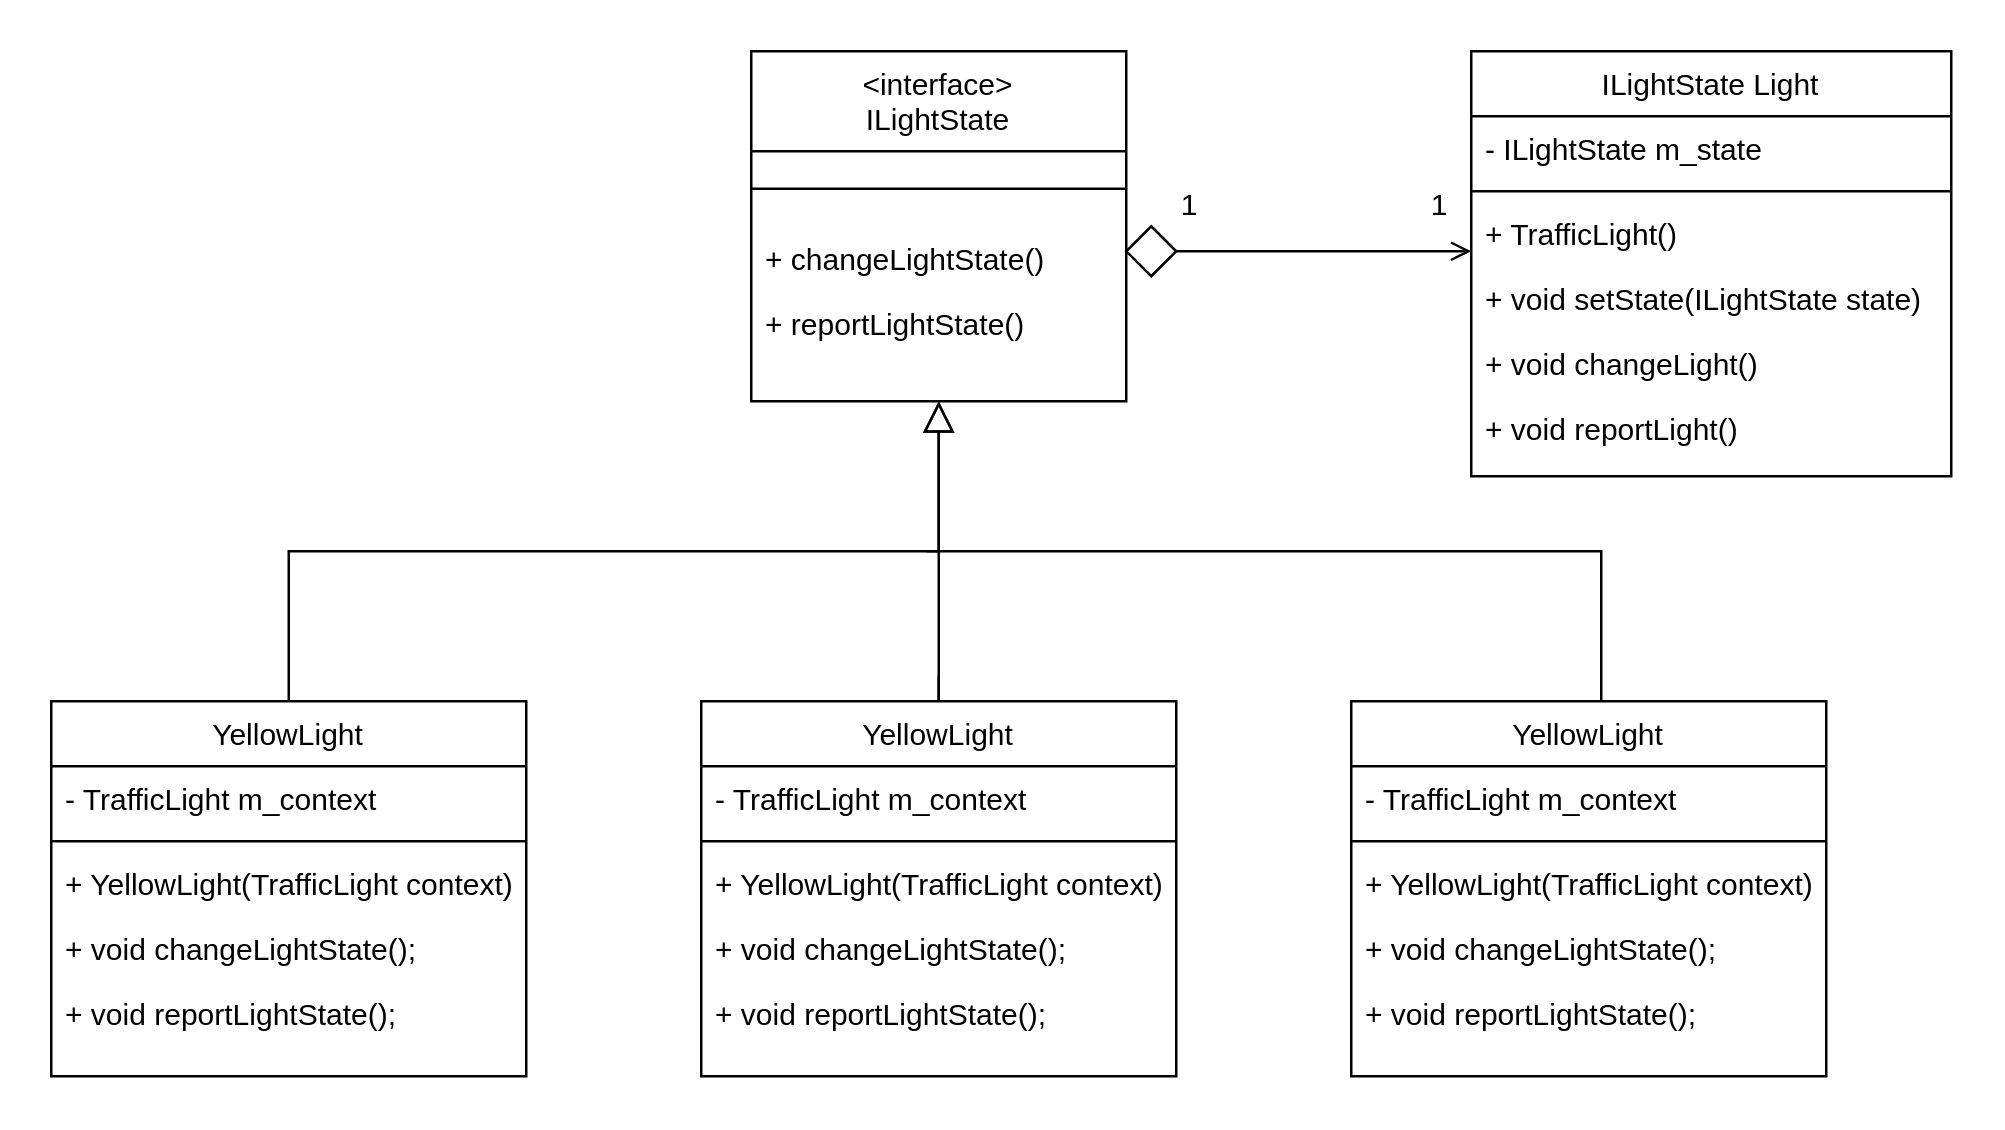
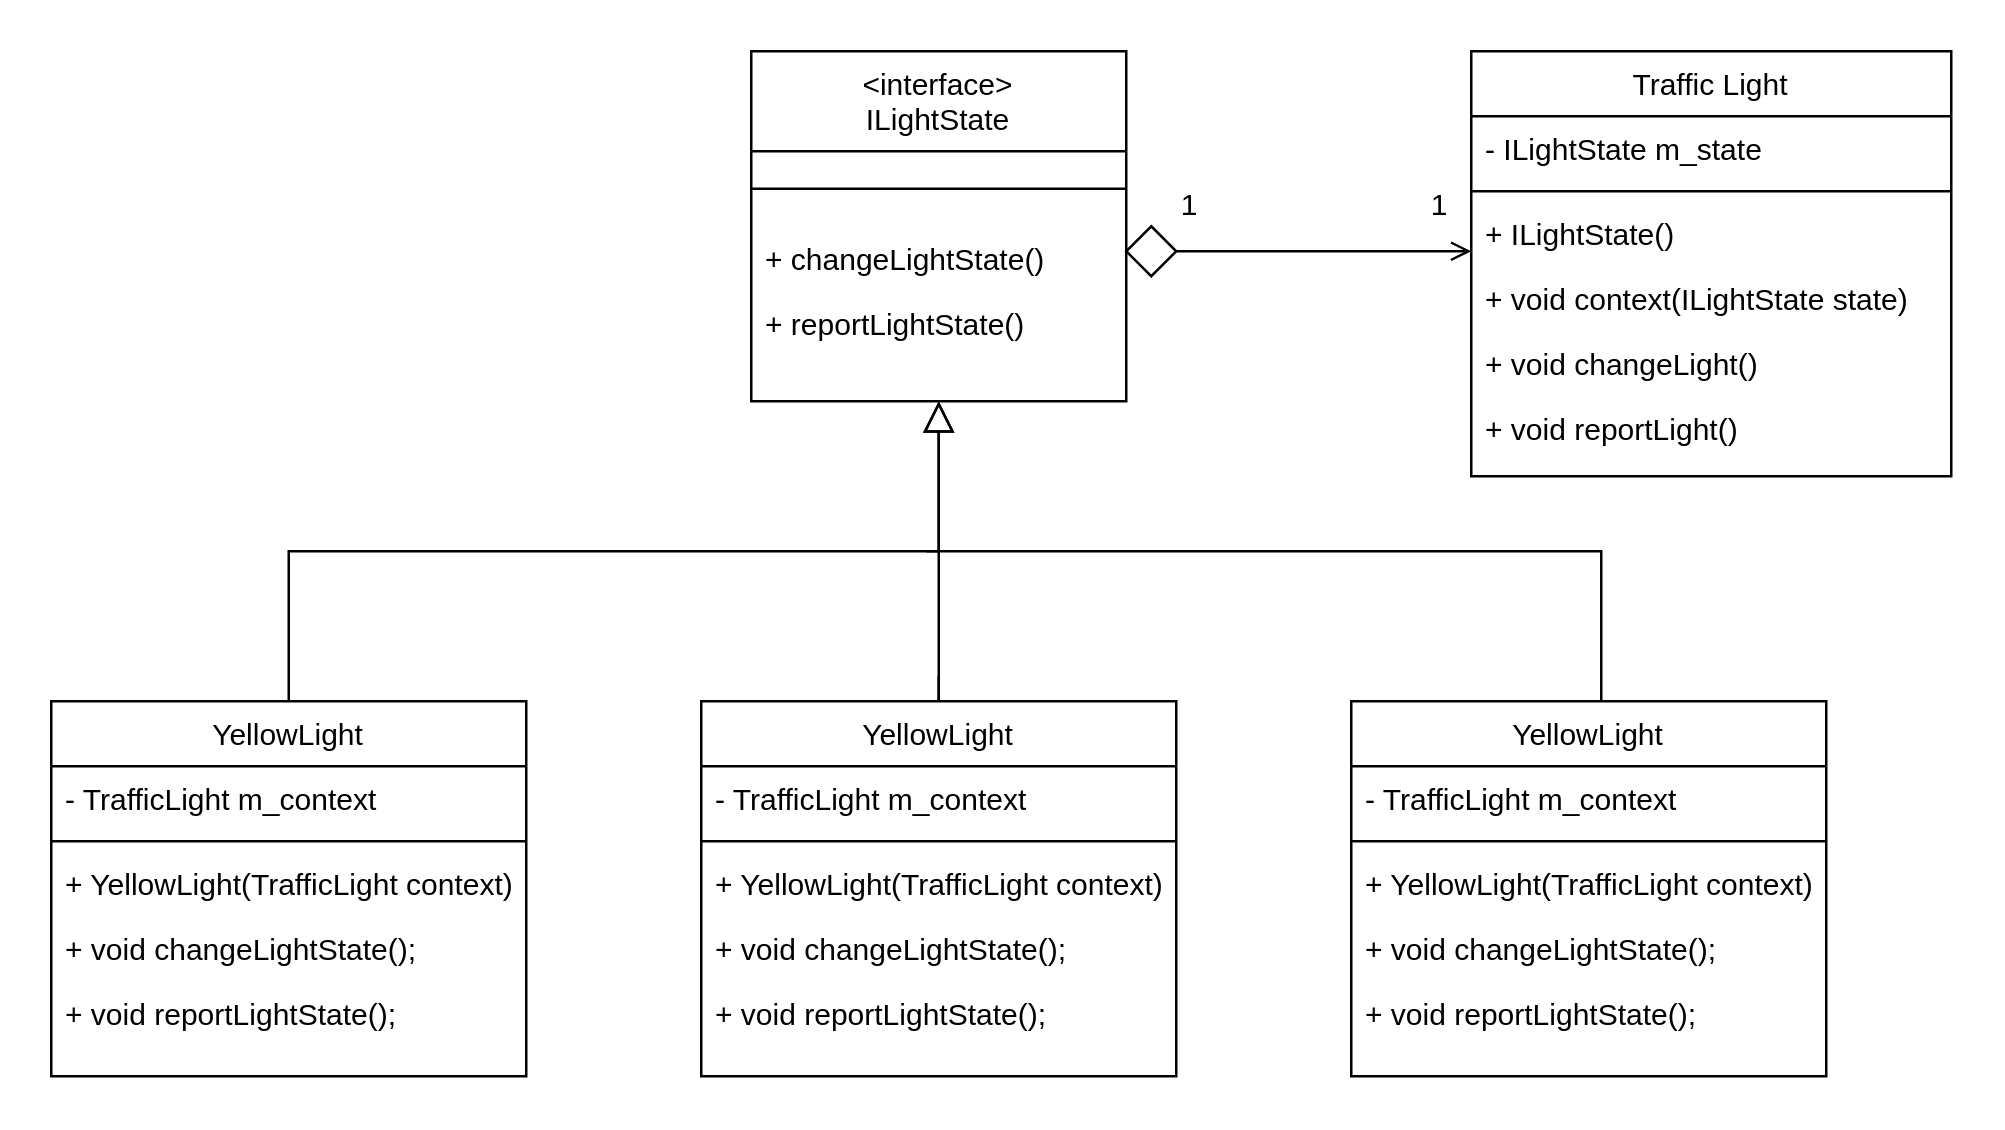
- <mxCell id="14" value="ILightState Light" style="swimlane;fontStyle=0;align=center;verticalAlign=top;childLayout=stackLayout;horizontal=1;startSize=26;horizontalStack=0;resizeParent=1;resizeLast=0;collapsible=1;marginBottom=0;rounded=0;shadow=0;strokeWidth=1;" parent="1" vertex="1"><mxGeometry x="588" y="20" width="192" height="170" as="geometry"><mxRectangle x="550" y="140" width="160" height="26" as="alternateBounds" /></mxGeometry></mxCell>
+ <mxCell id="14" value="Traffic Light" style="swimlane;fontStyle=0;align=center;verticalAlign=top;childLayout=stackLayout;horizontal=1;startSize=26;horizontalStack=0;resizeParent=1;resizeLast=0;collapsible=1;marginBottom=0;rounded=0;shadow=0;strokeWidth=1;" parent="1" vertex="1"><mxGeometry x="588" y="20" width="192" height="170" as="geometry"><mxRectangle x="550" y="140" width="160" height="26" as="alternateBounds" /></mxGeometry></mxCell>
- <mxCell id="17" value="+ TrafficLight()" style="text;align=left;verticalAlign=top;spacingLeft=4;spacingRight=4;overflow=hidden;rotatable=0;points=[[0,0.5],[1,0.5]];portConstraint=eastwest;" parent="14" vertex="1"><mxGeometry y="60" width="192" height="26" as="geometry" /></mxCell>
+ <mxCell id="17" value="+ ILightState()" style="text;align=left;verticalAlign=top;spacingLeft=4;spacingRight=4;overflow=hidden;rotatable=0;points=[[0,0.5],[1,0.5]];portConstraint=eastwest;" parent="14" vertex="1"><mxGeometry y="60" width="192" height="26" as="geometry" /></mxCell>
- <mxCell id="18" value="+ void setState(ILightState state)" style="text;align=left;verticalAlign=top;spacingLeft=4;spacingRight=4;overflow=hidden;rotatable=0;points=[[0,0.5],[1,0.5]];portConstraint=eastwest;" parent="14" vertex="1"><mxGeometry y="86" width="192" height="26" as="geometry" /></mxCell>
+ <mxCell id="18" value="+ void context(ILightState state)" style="text;align=left;verticalAlign=top;spacingLeft=4;spacingRight=4;overflow=hidden;rotatable=0;points=[[0,0.5],[1,0.5]];portConstraint=eastwest;" parent="14" vertex="1"><mxGeometry y="86" width="192" height="26" as="geometry" /></mxCell>
